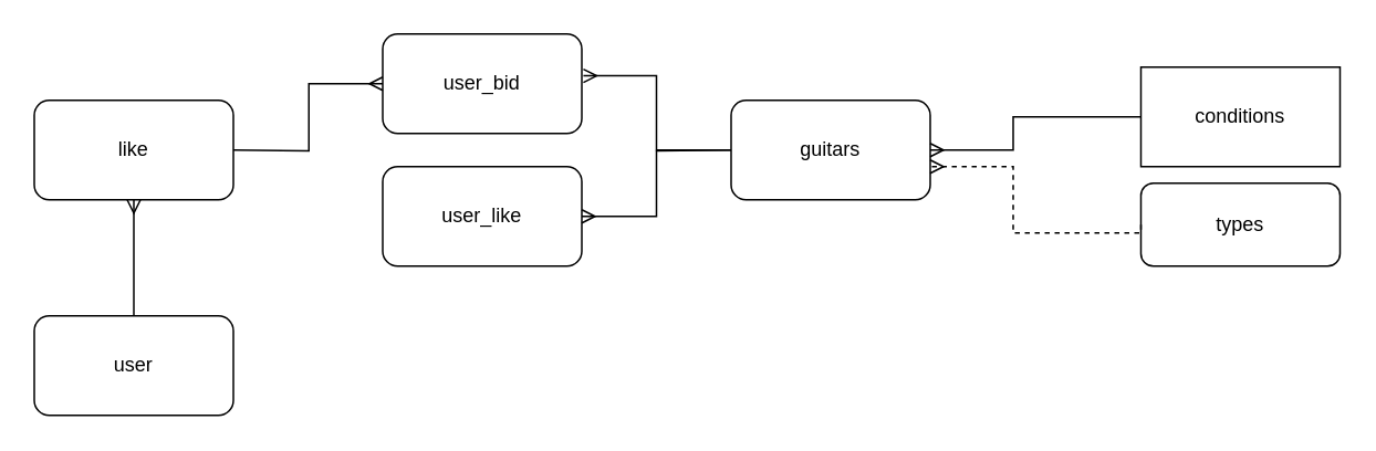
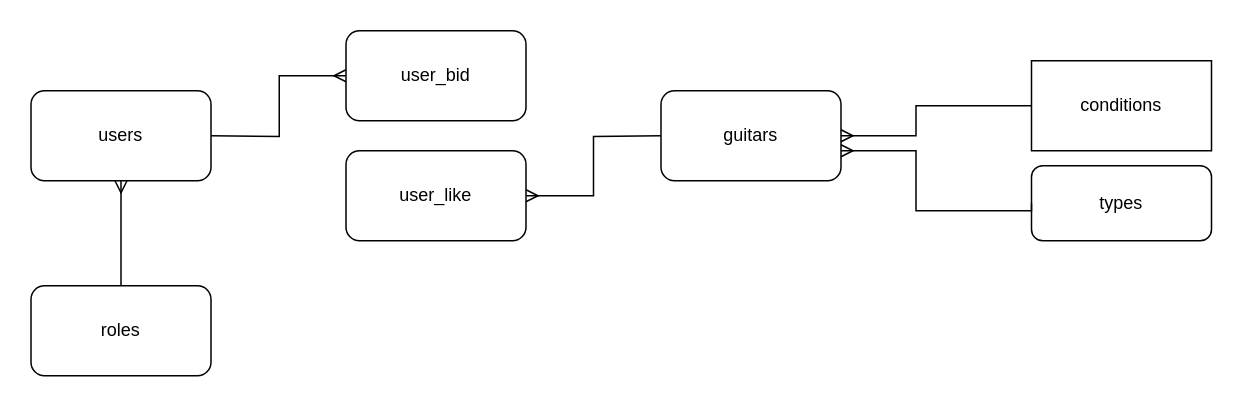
- <mxCell id="12" value="" style="edgeStyle=orthogonalEdgeStyle;fontSize=12;html=1;endArrow=ERmany;rounded=0;entryX=1.008;entryY=0.42;entryDx=0;entryDy=0;entryPerimeter=0;exitX=0;exitY=0.5;exitDx=0;exitDy=0;" edge="1" parent="1" source="4" target="3"><mxGeometry width="100" height="100" relative="1" as="geometry"><mxPoint x="350" y="89.98" as="sourcePoint" /><mxPoint x="440" y="49.98" as="targetPoint" /></mxGeometry></mxCell>
- <mxCell id="2" value="like" style="rounded=1;whiteSpace=wrap;html=1;" vertex="1" parent="1"><mxGeometry x="20" y="60" width="120" height="60" as="geometry" /></mxCell>
+ <mxCell id="2" value="users" style="rounded=1;whiteSpace=wrap;html=1;" vertex="1" parent="1"><mxGeometry x="20" y="60" width="120" height="60" as="geometry" /></mxCell>
- <mxCell id="14" value="" style="edgeStyle=orthogonalEdgeStyle;fontSize=12;html=1;endArrow=ERmany;rounded=0;entryX=1;entryY=0.667;entryDx=0;entryDy=0;entryPerimeter=0;exitX=0;exitY=0.5;exitDx=0;exitDy=0;dashed=1;" edge="1" parent="1" source="6" target="4"><mxGeometry width="100" height="100" relative="1" as="geometry"><mxPoint x="687" y="135" as="sourcePoint" /><mxPoint x="598" y="90" as="targetPoint" /><Array as="points"><mxPoint x="610" y="140" /><mxPoint x="610" y="100" /></Array></mxGeometry></mxCell>
+ <mxCell id="14" value="" style="edgeStyle=orthogonalEdgeStyle;fontSize=12;html=1;endArrow=ERmany;rounded=0;entryX=1;entryY=0.667;entryDx=0;entryDy=0;entryPerimeter=0;exitX=0;exitY=0.5;exitDx=0;exitDy=0;" edge="1" parent="1" source="6" target="4"><mxGeometry width="100" height="100" relative="1" as="geometry"><mxPoint x="687" y="135" as="sourcePoint" /><mxPoint x="598" y="90" as="targetPoint" /><Array as="points"><mxPoint x="610" y="140" /><mxPoint x="610" y="100" /></Array></mxGeometry></mxCell>
- <mxCell id="7" value="user" style="rounded=1;whiteSpace=wrap;html=1;" vertex="1" parent="1"><mxGeometry x="20" y="190" width="120" height="60" as="geometry" /></mxCell>
+ <mxCell id="7" value="roles" style="rounded=1;whiteSpace=wrap;html=1;" vertex="1" parent="1"><mxGeometry x="20" y="190" width="120" height="60" as="geometry" /></mxCell>
